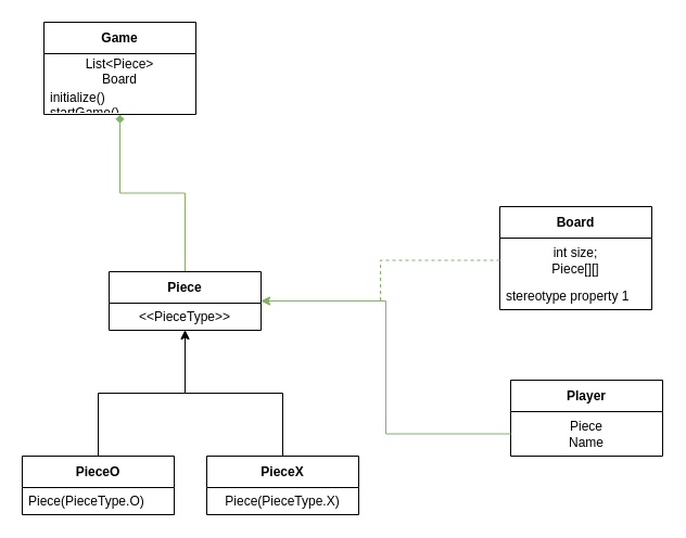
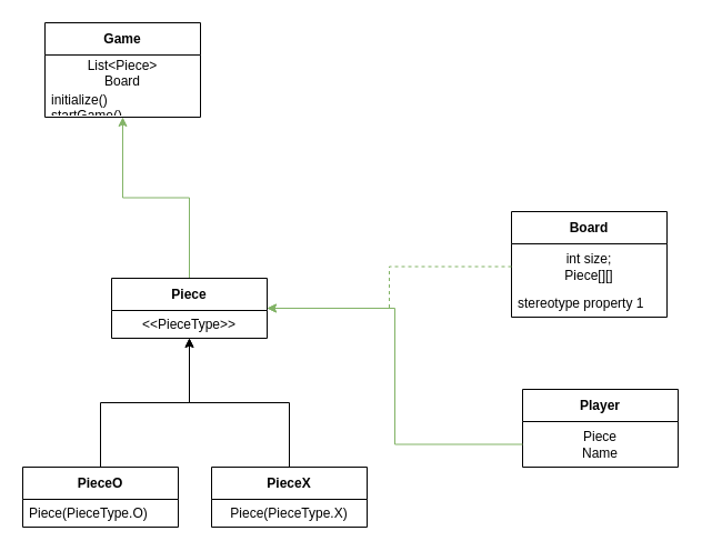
- <mxCell id="4" style="edgeStyle=orthogonalEdgeStyle;rounded=0;orthogonalLoop=1;jettySize=auto;html=1;fillColor=#d5e8d4;strokeColor=#82b366;endArrow=diamond;" edge="1" parent="1" source="5" target="18"><mxGeometry relative="1" as="geometry" /></mxCell>
+ <mxCell id="4" style="edgeStyle=orthogonalEdgeStyle;rounded=0;orthogonalLoop=1;jettySize=auto;html=1;fillColor=#d5e8d4;strokeColor=#82b366;" edge="1" parent="1" source="5" target="18"><mxGeometry relative="1" as="geometry" /></mxCell>
